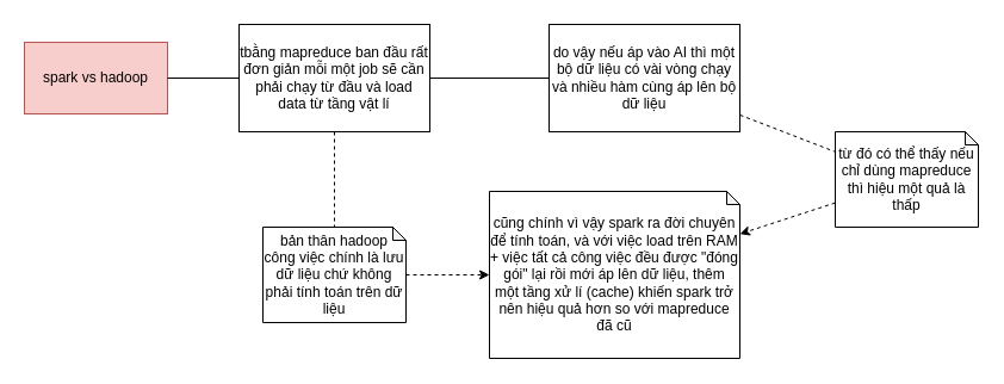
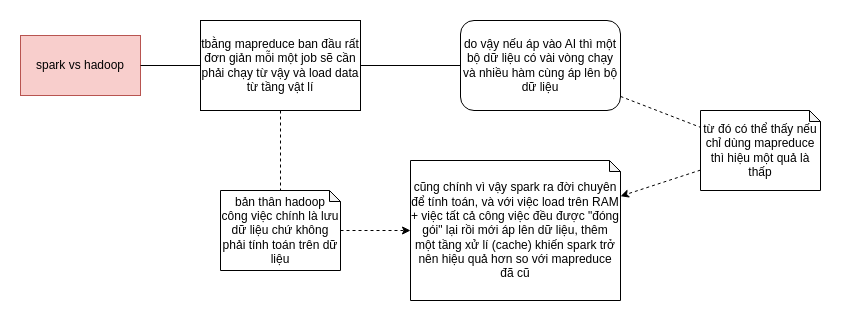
- <mxCell id="3" value="tbằng mapreduce ban đầu rất đơn giản mỗi một job sẽ cần phải chạy từ đầu và load data từ tầng vật lí" style="rounded=0;whiteSpace=wrap;html=1;" parent="1" vertex="1"><mxGeometry x="200" y="20" width="160" height="90" as="geometry" /></mxCell>
+ <mxCell id="3" value="tbằng mapreduce ban đầu rất đơn giản mỗi một job sẽ cần phải chạy từ vậy và load data từ tầng vật lí" style="rounded=0;whiteSpace=wrap;html=1;" parent="1" vertex="1"><mxGeometry x="200" y="20" width="160" height="90" as="geometry" /></mxCell>
- <mxCell id="4" value="do vậy nếu áp vào AI thì một bộ dữ liệu có vài vòng chạy và nhiều hàm cùng áp lên bộ dữ liệu" style="rounded=0;whiteSpace=wrap;html=1;" parent="1" vertex="1"><mxGeometry x="460" y="20" width="160" height="90" as="geometry" /></mxCell>
+ <mxCell id="4" value="do vậy nếu áp vào AI thì một bộ dữ liệu có vài vòng chạy và nhiều hàm cùng áp lên bộ dữ liệu" style="whiteSpace=wrap;html=1;rounded=1;" parent="1" vertex="1"><mxGeometry x="460" y="20" width="160" height="90" as="geometry" /></mxCell>
